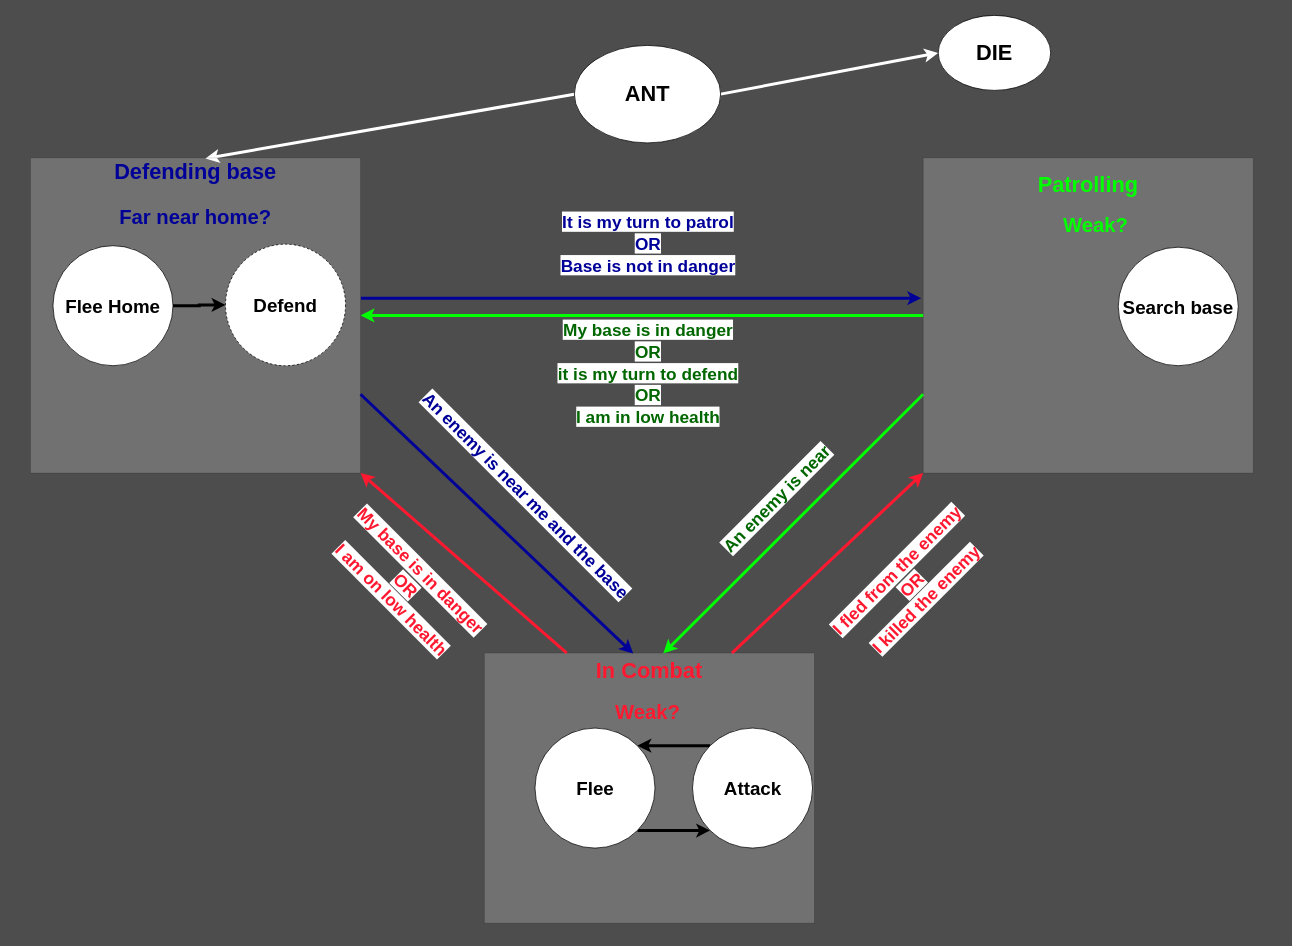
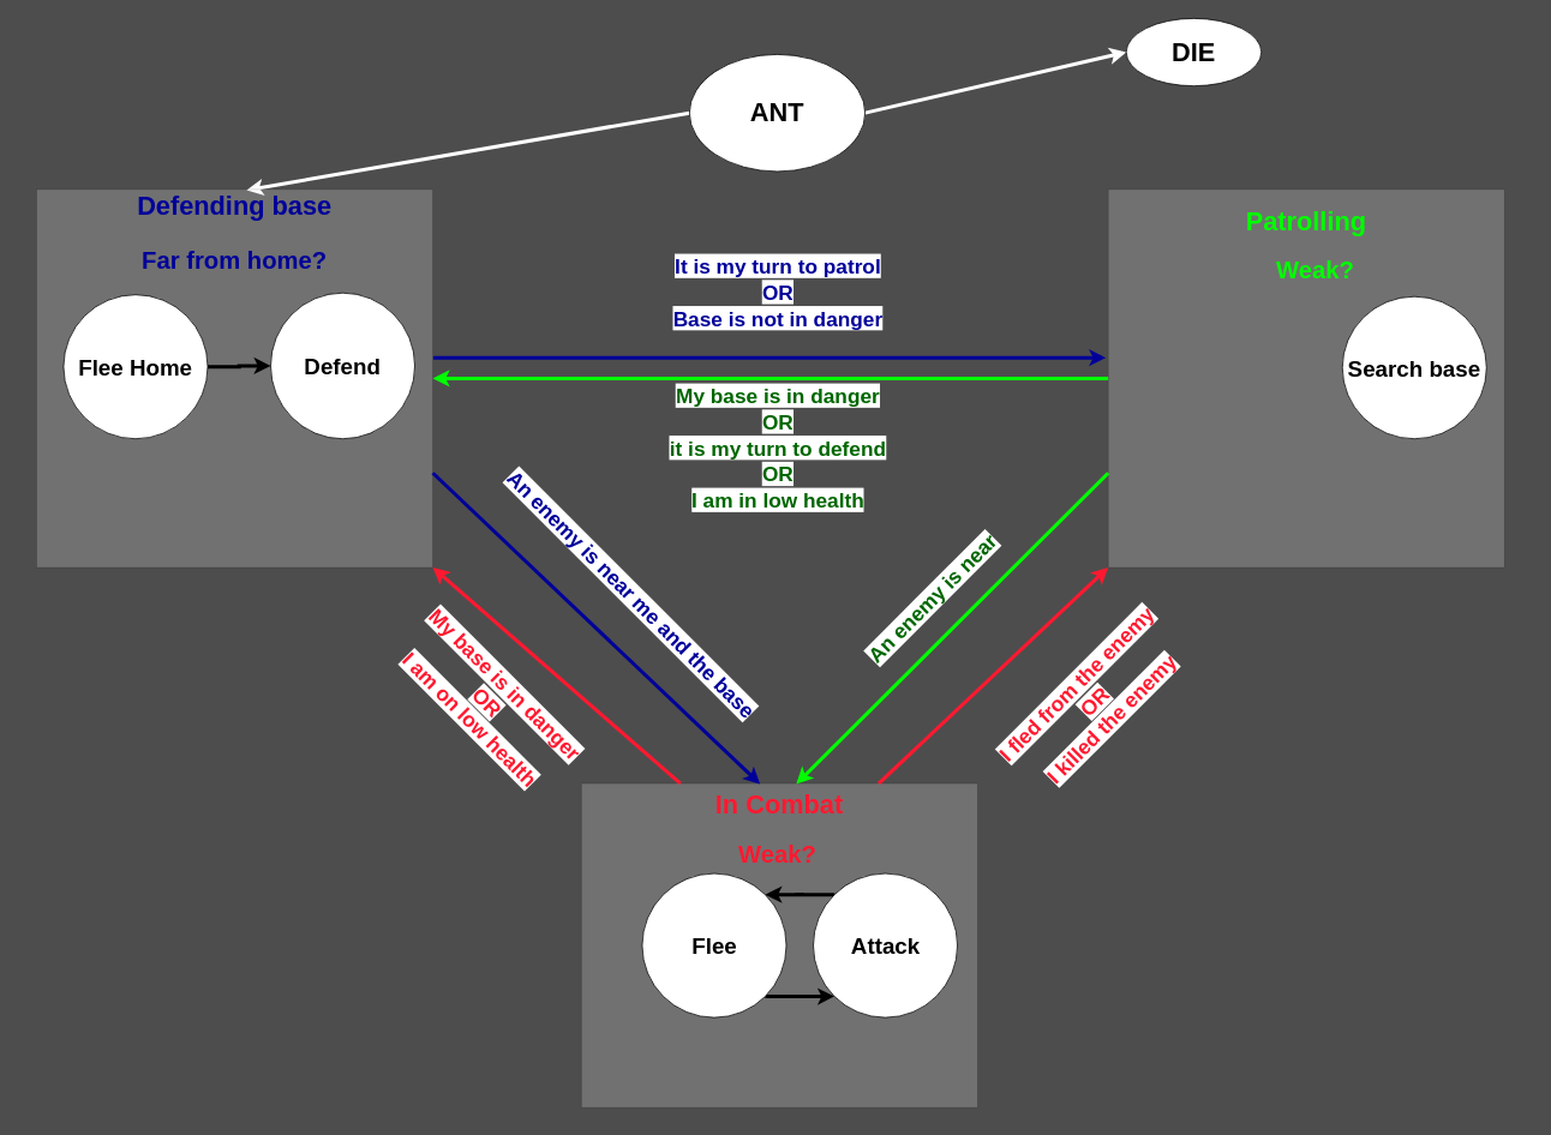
- <mxCell id="29" value="&lt;font style=&quot;font-size: 29px&quot;&gt;&lt;b&gt;DIE&lt;br&gt;&lt;/b&gt;&lt;/font&gt;" style="ellipse;whiteSpace=wrap;html=1;" parent="1" vertex="1"><mxGeometry x="1250" y="20" width="150" height="100" as="geometry" /></mxCell>
+ <mxCell id="29" value="&lt;font style=&quot;font-size: 29px&quot;&gt;&lt;b&gt;DIE&lt;br&gt;&lt;/b&gt;&lt;/font&gt;" style="ellipse;whiteSpace=wrap;html=1;" parent="1" vertex="1"><mxGeometry x="1250" y="20" width="150" height="75" as="geometry" /></mxCell>
- <mxCell id="30" value="&lt;font style=&quot;font-size: 27px&quot; color=&quot;#000099&quot;&gt;&lt;b&gt;Far near home?&lt;/b&gt;&lt;/font&gt;" style="text;html=1;strokeColor=none;fillColor=none;align=center;verticalAlign=middle;whiteSpace=wrap;rounded=0;" vertex="1" parent="1"><mxGeometry x="20" y="280" width="480" height="20" as="geometry" /></mxCell>
+ <mxCell id="30" value="&lt;font style=&quot;font-size: 27px&quot; color=&quot;#000099&quot;&gt;&lt;b&gt;Far from home?&lt;/b&gt;&lt;/font&gt;" style="text;html=1;strokeColor=none;fillColor=none;align=center;verticalAlign=middle;whiteSpace=wrap;rounded=0;" vertex="1" parent="1"><mxGeometry x="20" y="280" width="480" height="20" as="geometry" /></mxCell>
- <mxCell id="17" value="&lt;font style=&quot;font-size: 25px&quot;&gt;&lt;b&gt;Defend&lt;br&gt;&lt;/b&gt;&lt;/font&gt;" style="ellipse;whiteSpace=wrap;html=1;dashed=1;" parent="1" vertex="1"><mxGeometry x="300" y="325" width="160" height="162" as="geometry" /></mxCell>
+ <mxCell id="17" value="&lt;font style=&quot;font-size: 25px&quot;&gt;&lt;b&gt;Defend&lt;br&gt;&lt;/b&gt;&lt;/font&gt;" style="ellipse;whiteSpace=wrap;html=1;" parent="1" vertex="1"><mxGeometry x="300" y="325" width="160" height="162" as="geometry" /></mxCell>
- <mxCell id="16" value="&lt;font style=&quot;font-size: 25px&quot;&gt;&lt;b&gt;Attack&lt;br&gt;&lt;/b&gt;&lt;/font&gt;" style="ellipse;whiteSpace=wrap;html=1;" parent="1" vertex="1"><mxGeometry x="922.5" y="970" width="160" height="160" as="geometry" /></mxCell>
+ <mxCell id="16" value="&lt;font style=&quot;font-size: 25px&quot;&gt;&lt;b&gt;Attack&lt;br&gt;&lt;/b&gt;&lt;/font&gt;" style="ellipse;whiteSpace=wrap;html=1;" parent="1" vertex="1"><mxGeometry x="902.5" y="970" width="160" height="160" as="geometry" /></mxCell>
